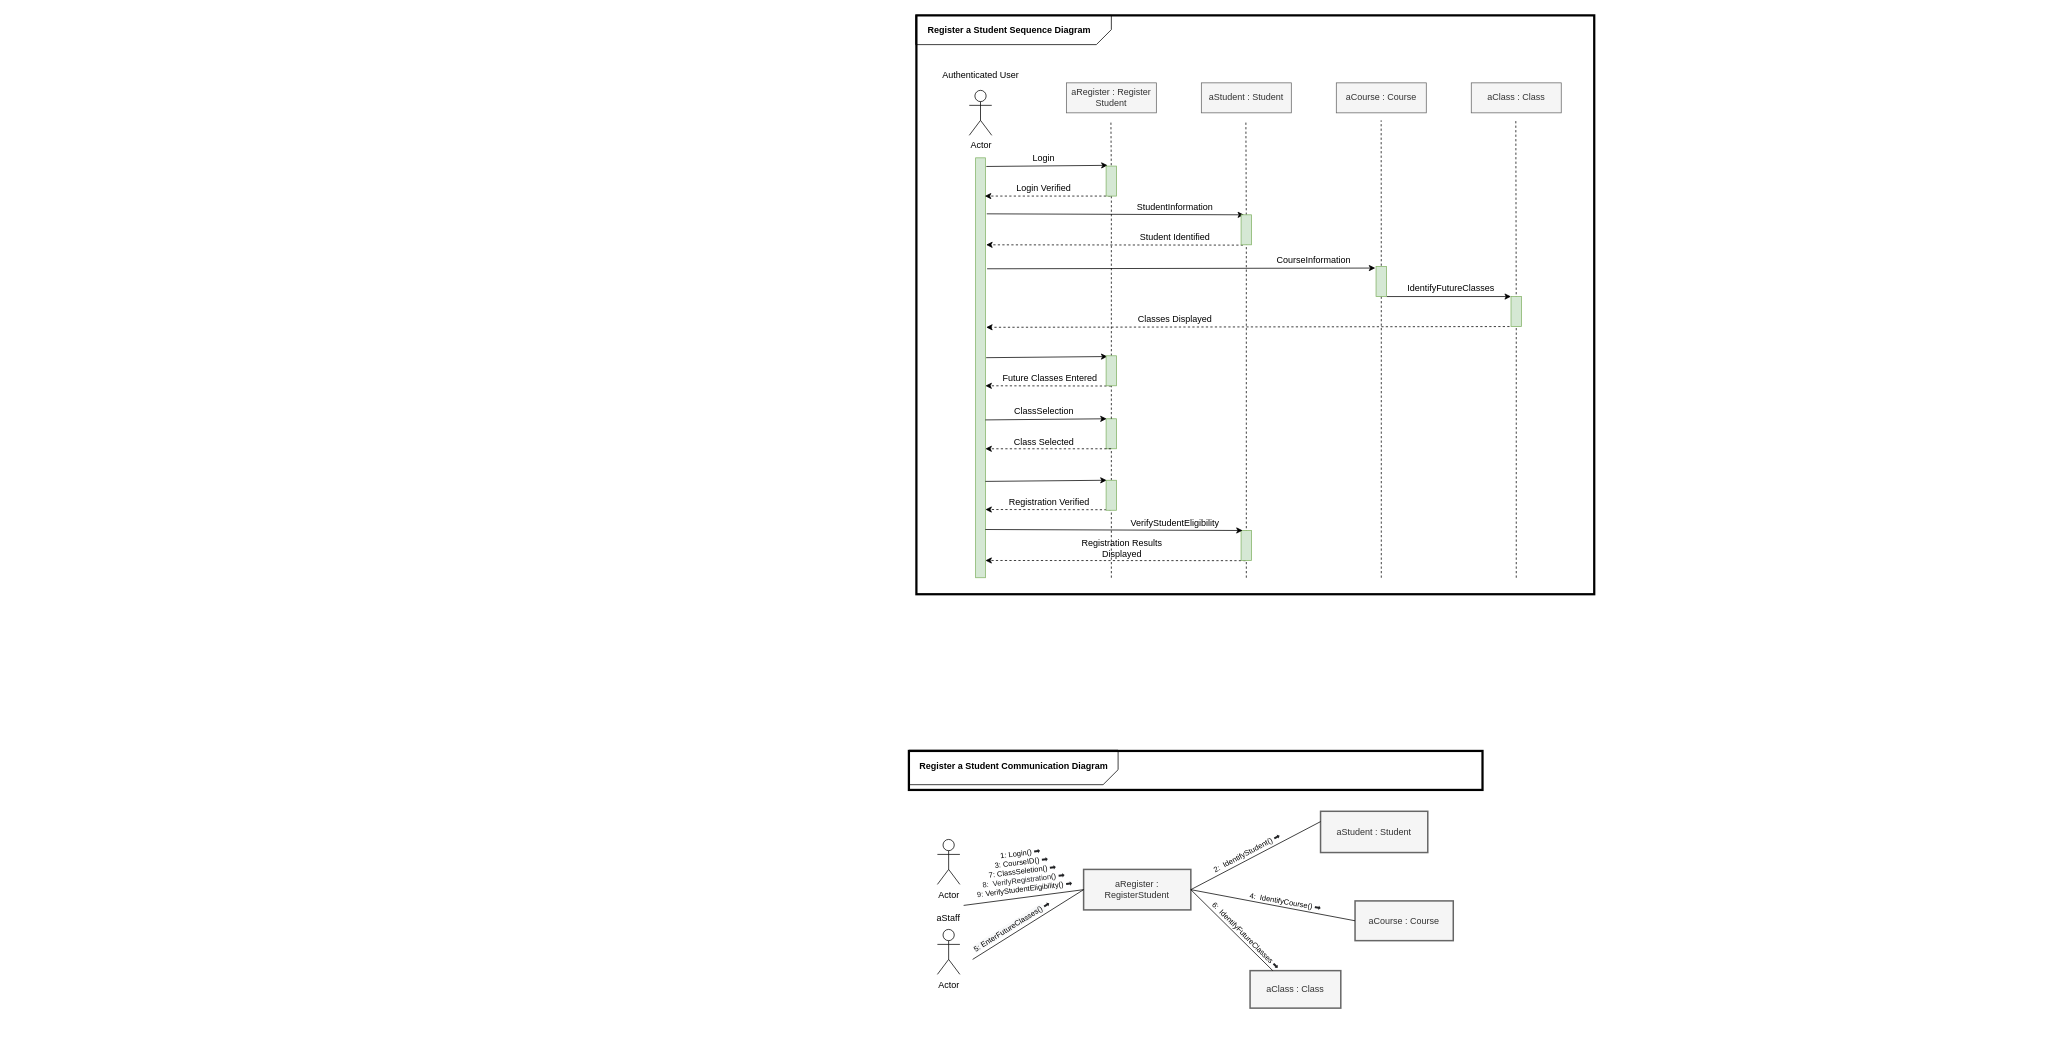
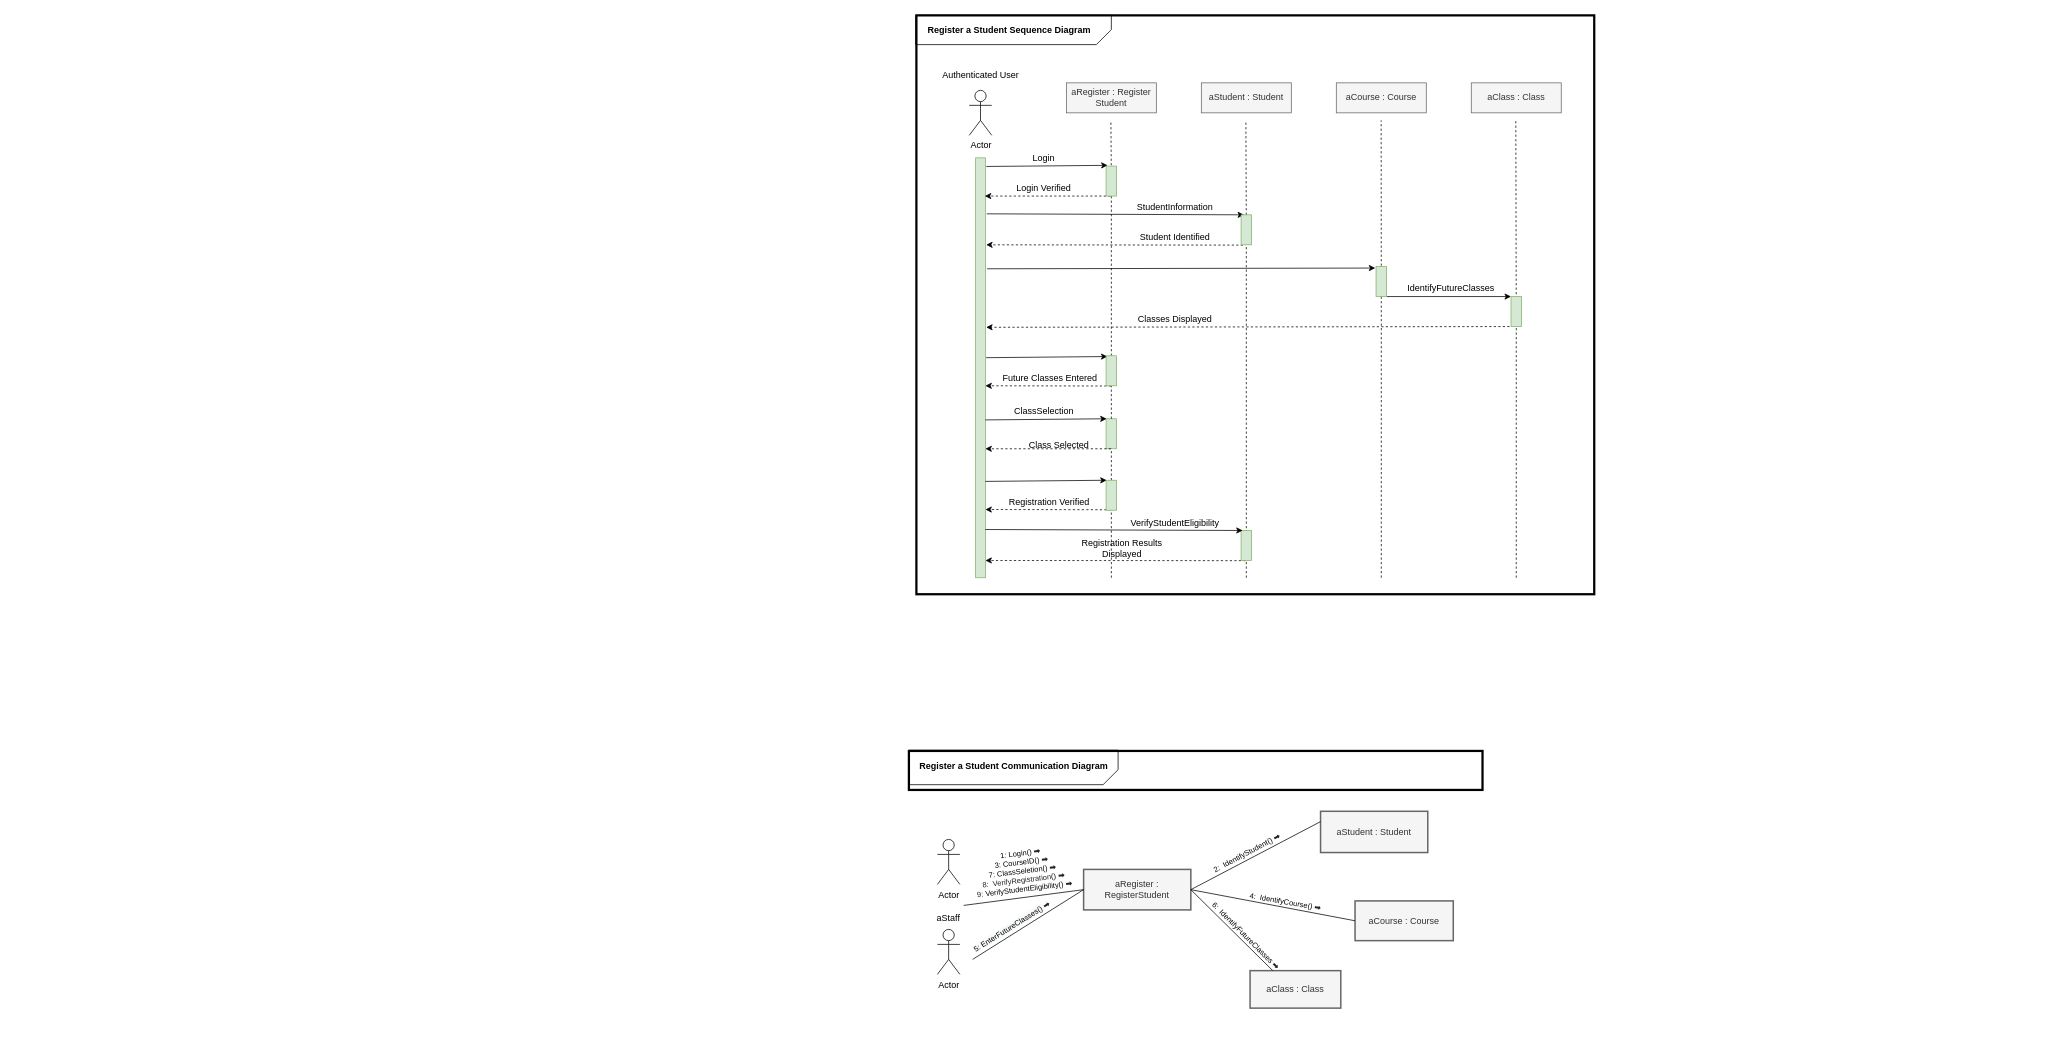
- <mxCell id="26" value="CourseInformation" style="text;html=1;strokeColor=none;fillColor=none;align=center;verticalAlign=middle;whiteSpace=wrap;rounded=0;" vertex="1" parent="1"><mxGeometry x="495" y="337" width="130" height="20" as="geometry" /></mxCell>
- <mxCell id="25" value="Class Selected" style="text;html=1;strokeColor=none;fillColor=none;align=center;verticalAlign=middle;whiteSpace=wrap;rounded=0;" vertex="1" parent="1"><mxGeometry x="157.5" y="579" width="85" height="20" as="geometry" /></mxCell>
+ <mxCell id="25" value="Class Selected" style="text;html=1;strokeColor=none;fillColor=none;align=center;verticalAlign=middle;whiteSpace=wrap;rounded=0;" vertex="1" parent="1"><mxGeometry x="177.5" y="584" width="85" height="20" as="geometry" /></mxCell>
